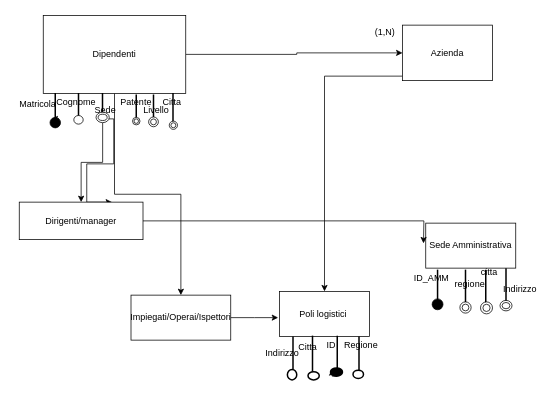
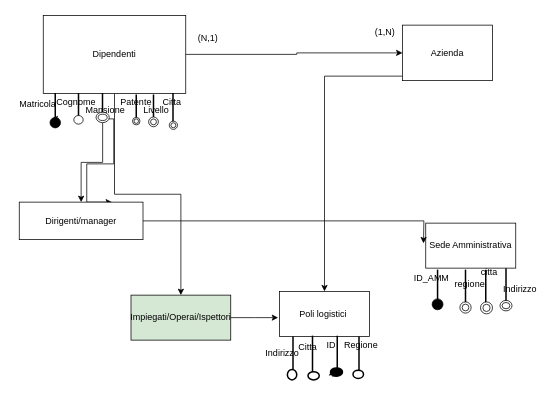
+ <mxCell id="14" value="(N,1)" style="text;strokeColor=none;align=center;fillColor=none;html=1;verticalAlign=middle;whiteSpace=wrap;rounded=0;" parent="1" vertex="1"><mxGeometry x="247" y="36" width="60" height="30" as="geometry" /></mxCell>
- <mxCell id="26" value="Sede" style="text;strokeColor=none;align=center;fillColor=none;html=1;verticalAlign=middle;whiteSpace=wrap;rounded=0;fontColor=#000000;" parent="1" vertex="1"><mxGeometry x="110.25" y="131" width="60" height="30" as="geometry" /></mxCell>
+ <mxCell id="26" value="Mansione" style="text;strokeColor=none;align=center;fillColor=none;html=1;verticalAlign=middle;whiteSpace=wrap;rounded=0;fontColor=#000000;" parent="1" vertex="1"><mxGeometry x="110.25" y="131" width="60" height="30" as="geometry" /></mxCell>
- <mxCell id="13" value="Impiegati/Operai/Ispettori" style="rounded=0;whiteSpace=wrap;html=1;" parent="1" vertex="1"><mxGeometry x="174" y="393" width="133" height="60" as="geometry" /></mxCell>
+ <mxCell id="13" value="Impiegati/Operai/Ispettori" style="rounded=0;whiteSpace=wrap;html=1;fillColor=#d5e8d4;" parent="1" vertex="1"><mxGeometry x="174" y="393" width="133" height="60" as="geometry" /></mxCell>
